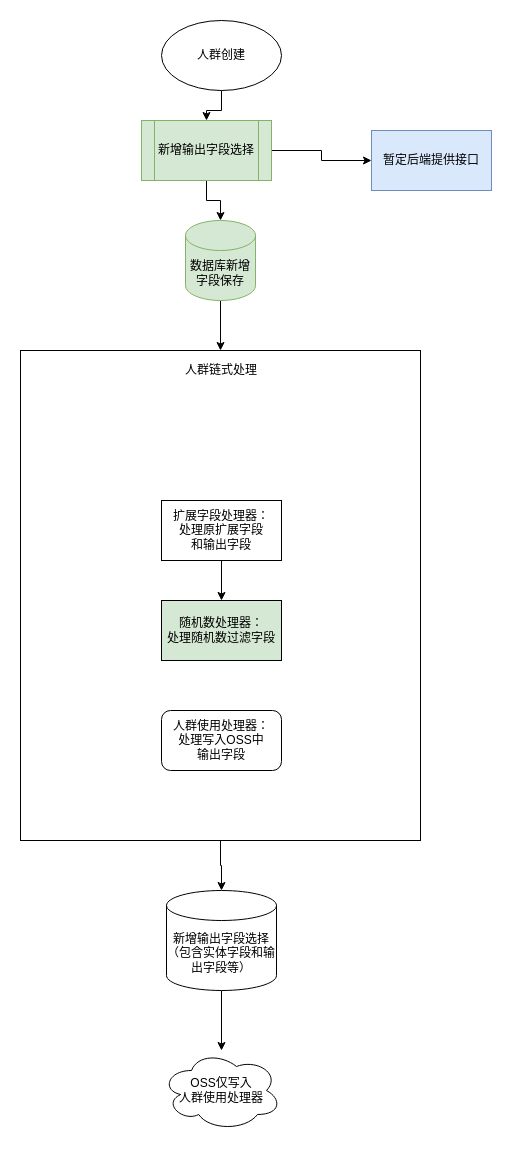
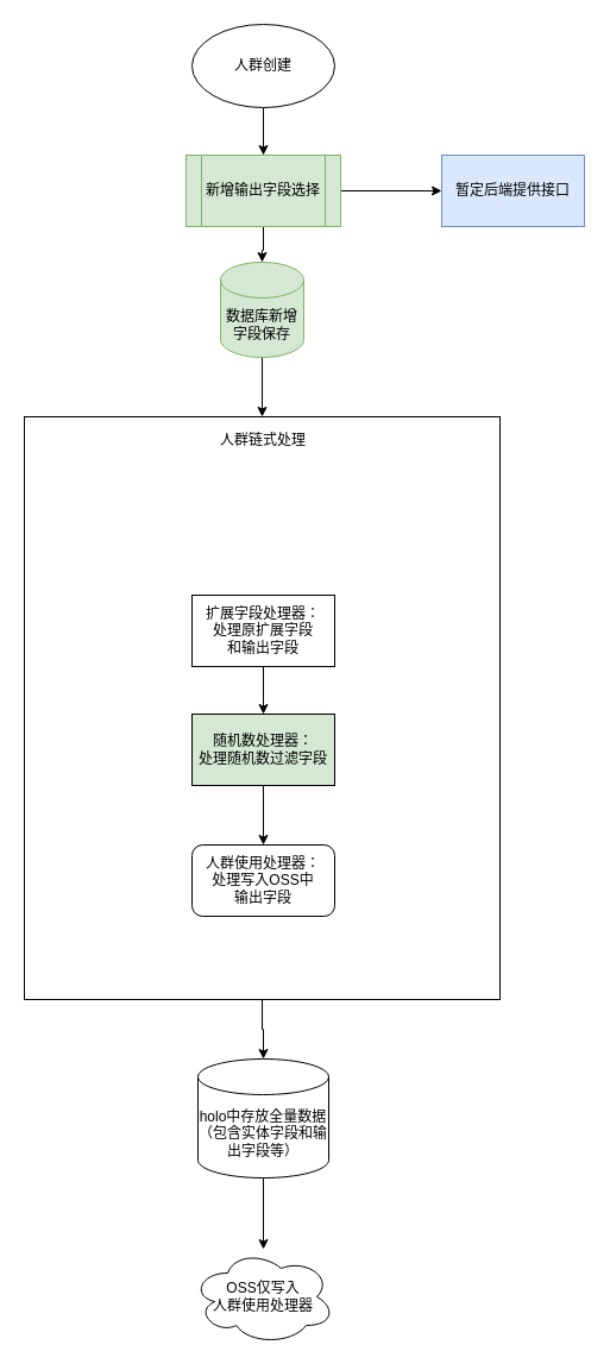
- <mxCell id="6" value="新增输出字段选择" style="shape=process;whiteSpace=wrap;html=1;backgroundOutline=1;fillColor=#d5e8d4;strokeColor=#82b366;" parent="1" vertex="1"><mxGeometry x="141" y="120" width="130" height="60" as="geometry" /></mxCell>
+ <mxCell id="6" value="新增输出字段选择" style="shape=process;whiteSpace=wrap;html=1;backgroundOutline=1;fillColor=#d5e8d4;strokeColor=#82b366;" parent="1" vertex="1"><mxGeometry x="156" y="130" width="130" height="60" as="geometry" /></mxCell>
+ <mxCell id="14" value="" style="edgeStyle=orthogonalEdgeStyle;rounded=0;orthogonalLoop=1;jettySize=auto;html=1;fontFamily=Helvetica;fontSize=12;fontColor=default;" edge="1" parent="1" source="15" target="17"><mxGeometry relative="1" as="geometry" /></mxCell>
- <mxCell id="19" value="新增输出字段选择&lt;div&gt;（包含实体字段和输出字段等）&lt;/div&gt;" style="shape=cylinder3;whiteSpace=wrap;html=1;boundedLbl=1;backgroundOutline=1;size=15;strokeColor=default;align=center;verticalAlign=middle;fontFamily=Helvetica;fontSize=12;fontColor=default;fillColor=default;" vertex="1" parent="1"><mxGeometry x="166" y="890" width="110" height="100" as="geometry" /></mxCell>
+ <mxCell id="19" value="holo中存放全量数据&lt;div&gt;（包含实体字段和输出字段等）&lt;/div&gt;" style="shape=cylinder3;whiteSpace=wrap;html=1;boundedLbl=1;backgroundOutline=1;size=15;strokeColor=default;align=center;verticalAlign=middle;fontFamily=Helvetica;fontSize=12;fontColor=default;fillColor=default;" vertex="1" parent="1"><mxGeometry x="166" y="890" width="110" height="100" as="geometry" /></mxCell>
